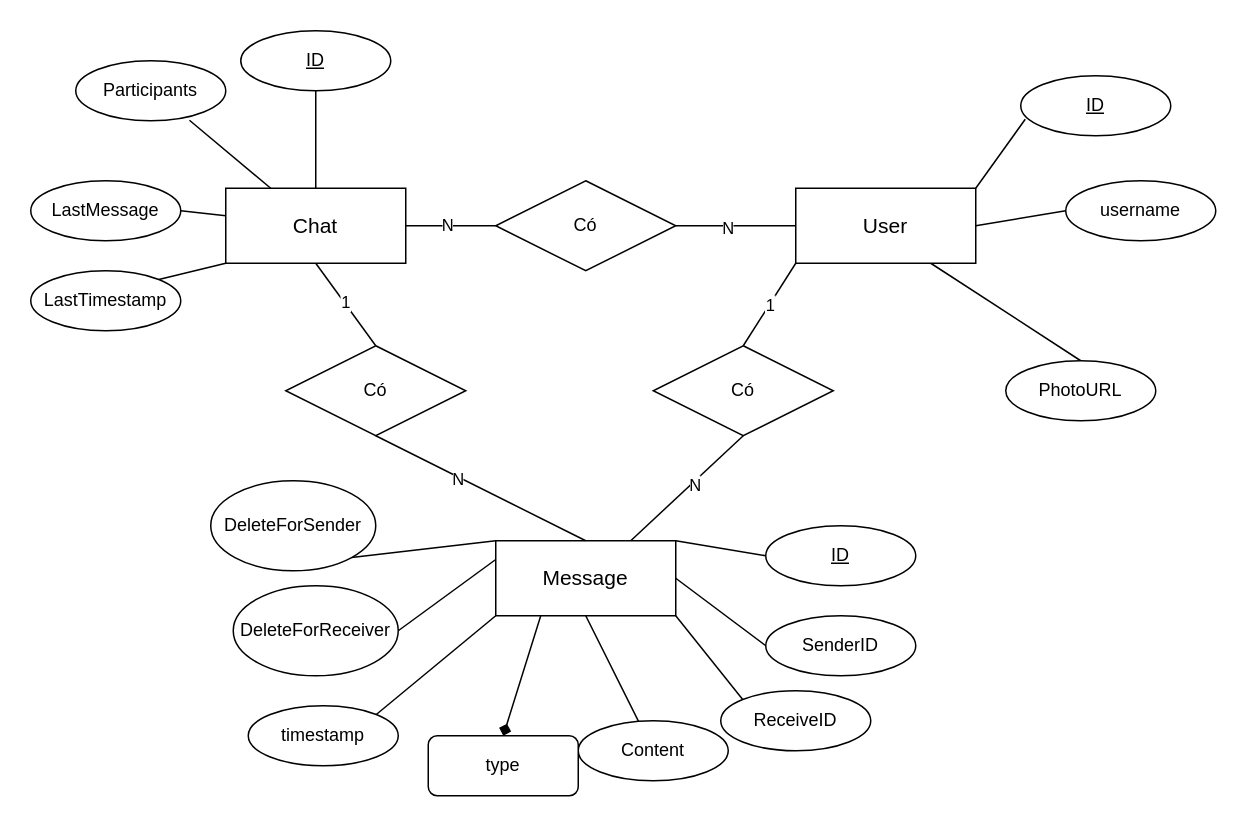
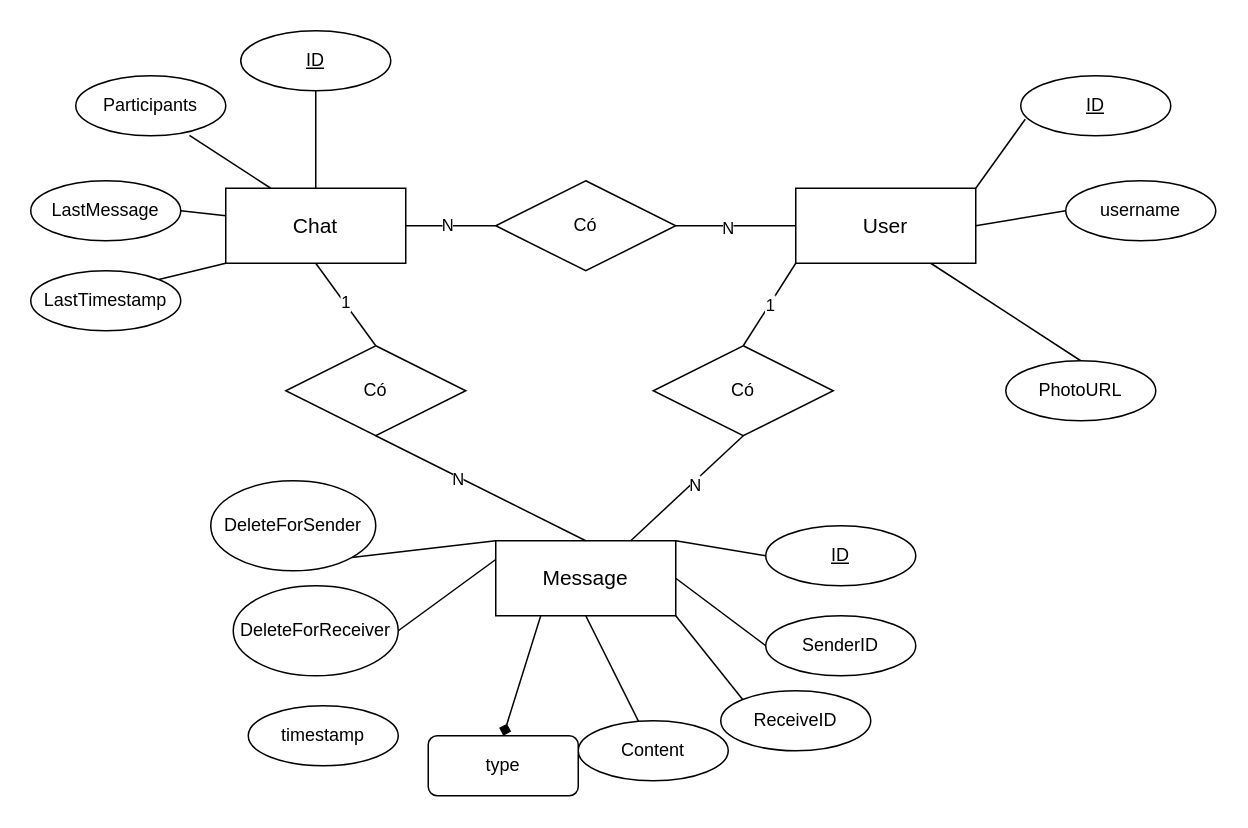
- <mxCell id="23" value="Participants" style="ellipse;whiteSpace=wrap;html=1;align=center;" vertex="1" parent="1"><mxGeometry x="50" y="40" width="100" height="40" as="geometry" /></mxCell>
+ <mxCell id="23" value="Participants" style="ellipse;whiteSpace=wrap;html=1;align=center;" vertex="1" parent="1"><mxGeometry x="50" y="50" width="100" height="40" as="geometry" /></mxCell>
- <mxCell id="40" style="rounded=0;orthogonalLoop=1;jettySize=auto;html=1;exitX=1;exitY=0;exitDx=0;exitDy=0;entryX=0;entryY=1;entryDx=0;entryDy=0;endArrow=none;endFill=1;startFill=0;" edge="1" parent="1" source="41" target="12"><mxGeometry relative="1" as="geometry" /></mxCell>
